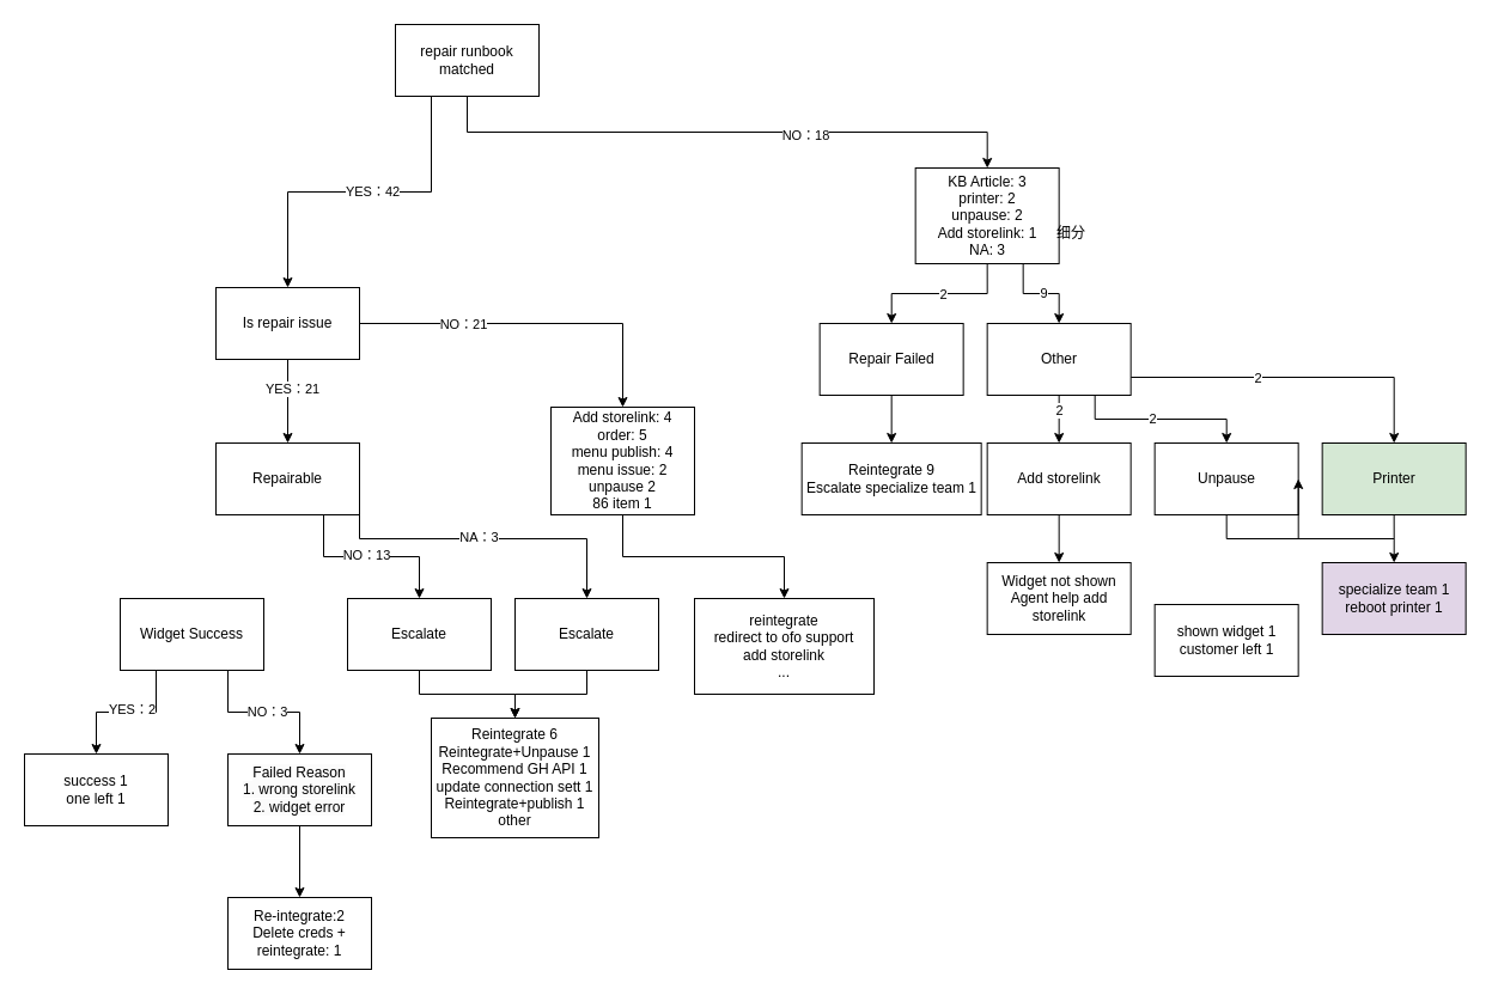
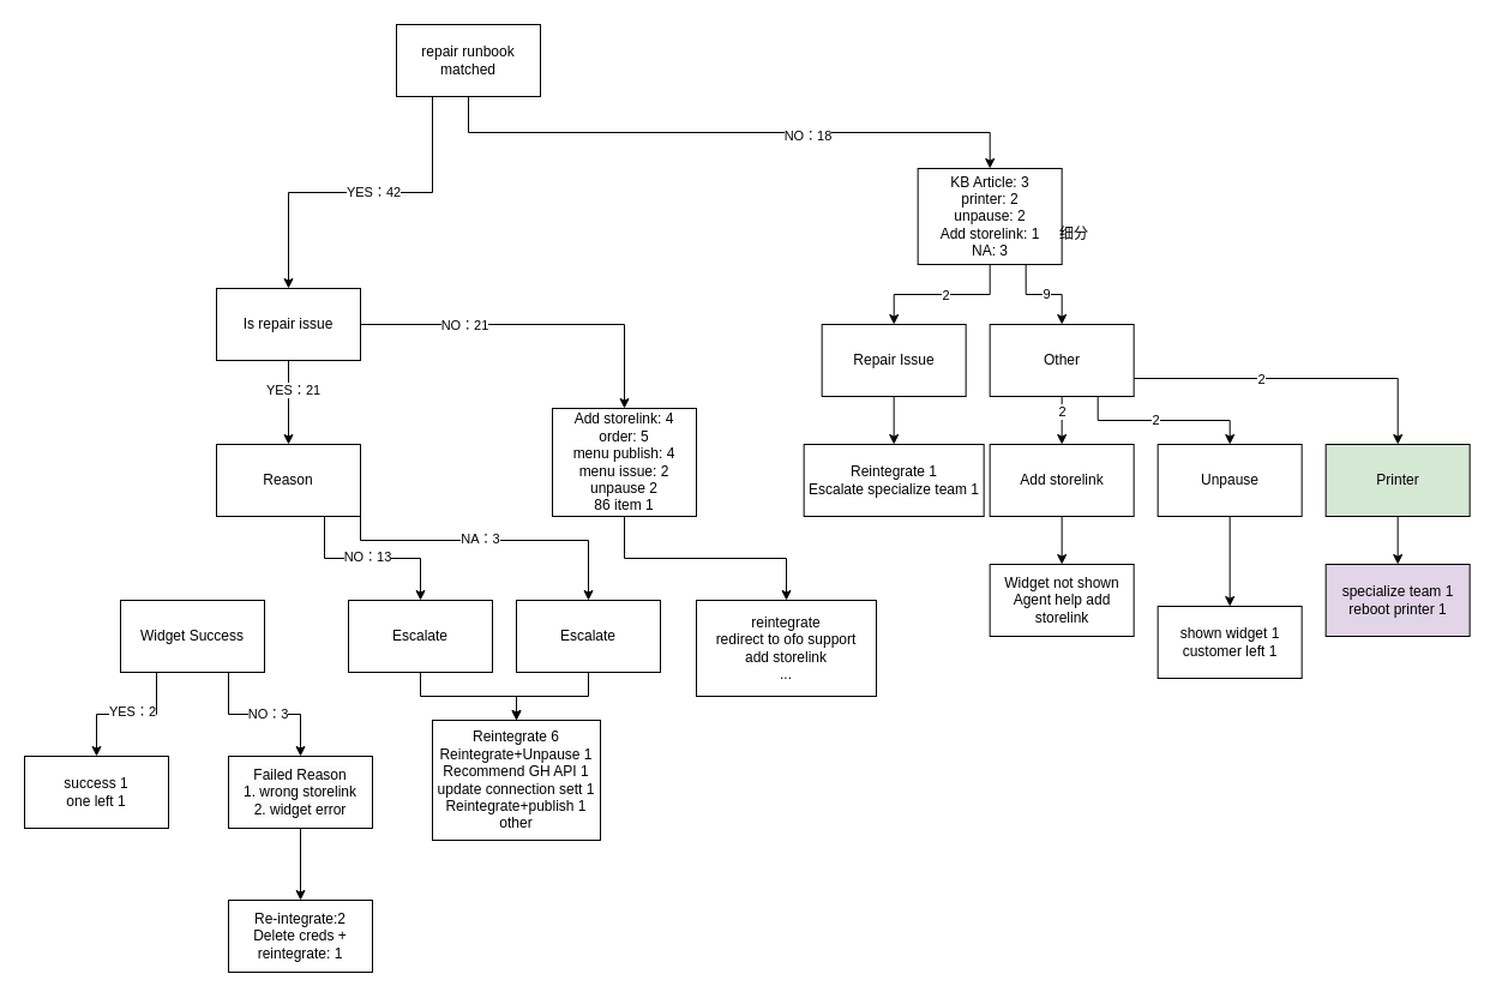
- <mxCell id="37" value="Repair Failed" style="whiteSpace=wrap;html=1;" parent="1" vertex="1"><mxGeometry x="684.66" y="270" width="120" height="60" as="geometry" /></mxCell>
+ <mxCell id="37" value="Repair Issue" style="whiteSpace=wrap;html=1;" parent="1" vertex="1"><mxGeometry x="684.66" y="270" width="120" height="60" as="geometry" /></mxCell>
- <mxCell id="11" value="Repairable" style="whiteSpace=wrap;html=1;" parent="1" vertex="1"><mxGeometry x="180" y="370" width="120" height="60" as="geometry" /></mxCell>
+ <mxCell id="11" value="Reason" style="whiteSpace=wrap;html=1;" parent="1" vertex="1"><mxGeometry x="180" y="370" width="120" height="60" as="geometry" /></mxCell>
- <mxCell id="48" value="Reintegrate 9&lt;br&gt;Escalate specialize team 1" style="whiteSpace=wrap;html=1;" parent="1" vertex="1"><mxGeometry x="669.66" y="370" width="150" height="60" as="geometry" /></mxCell>
+ <mxCell id="48" value="Reintegrate 1&lt;br&gt;Escalate specialize team 1" style="whiteSpace=wrap;html=1;" parent="1" vertex="1"><mxGeometry x="669.66" y="370" width="150" height="60" as="geometry" /></mxCell>
- <mxCell id="55" style="edgeStyle=orthogonalEdgeStyle;rounded=0;orthogonalLoop=1;jettySize=auto;html=1;exitX=0.5;exitY=1;exitDx=0;exitDy=0;" parent="1" source="56" target="53" edge="1"><mxGeometry relative="1" as="geometry" /></mxCell>
+ <mxCell id="55" style="edgeStyle=orthogonalEdgeStyle;rounded=0;orthogonalLoop=1;jettySize=auto;html=1;exitX=0.5;exitY=1;exitDx=0;exitDy=0;entryX=0.5;entryY=0;entryDx=0;entryDy=0;" parent="1" source="56" target="57" edge="1"><mxGeometry relative="1" as="geometry" /></mxCell>
- <mxCell id="52" style="edgeStyle=orthogonalEdgeStyle;rounded=0;orthogonalLoop=1;jettySize=auto;html=1;exitX=0.5;exitY=1;exitDx=0;exitDy=0;" parent="1" source="53" target="57" edge="1"><mxGeometry relative="1" as="geometry" /></mxCell>
+ <mxCell id="52" style="edgeStyle=orthogonalEdgeStyle;rounded=0;orthogonalLoop=1;jettySize=auto;html=1;exitX=0.5;exitY=1;exitDx=0;exitDy=0;" parent="1" source="53" target="54" edge="1"><mxGeometry relative="1" as="geometry" /></mxCell>
